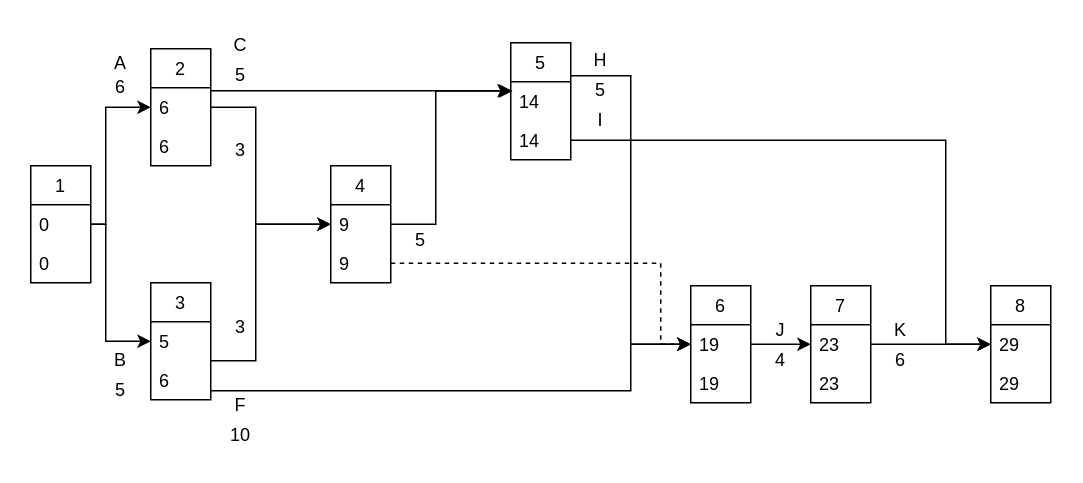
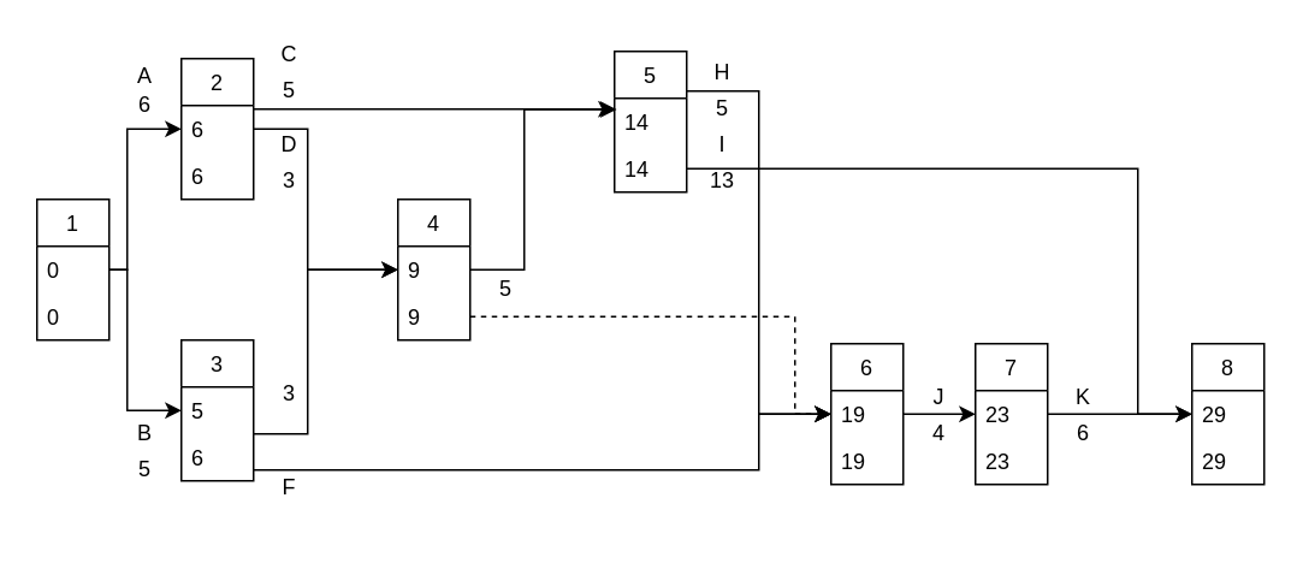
+ <mxCell id="13" value="D" style="text;html=1;strokeColor=none;fillColor=none;align=center;verticalAlign=middle;whiteSpace=wrap;rounded=0;" parent="1" vertex="1"><mxGeometry x="140" y="70" width="40" height="20" as="geometry" /></mxCell>
+ <mxCell id="49" value="13" style="text;html=1;strokeColor=none;fillColor=none;align=center;verticalAlign=middle;whiteSpace=wrap;rounded=0;" parent="1" vertex="1"><mxGeometry x="380" y="90" width="40" height="20" as="geometry" /></mxCell>
- <mxCell id="41" value="10" style="text;html=1;strokeColor=none;fillColor=none;align=center;verticalAlign=middle;whiteSpace=wrap;rounded=0;" parent="1" vertex="1"><mxGeometry x="140" y="280" width="40" height="20" as="geometry" /></mxCell>
